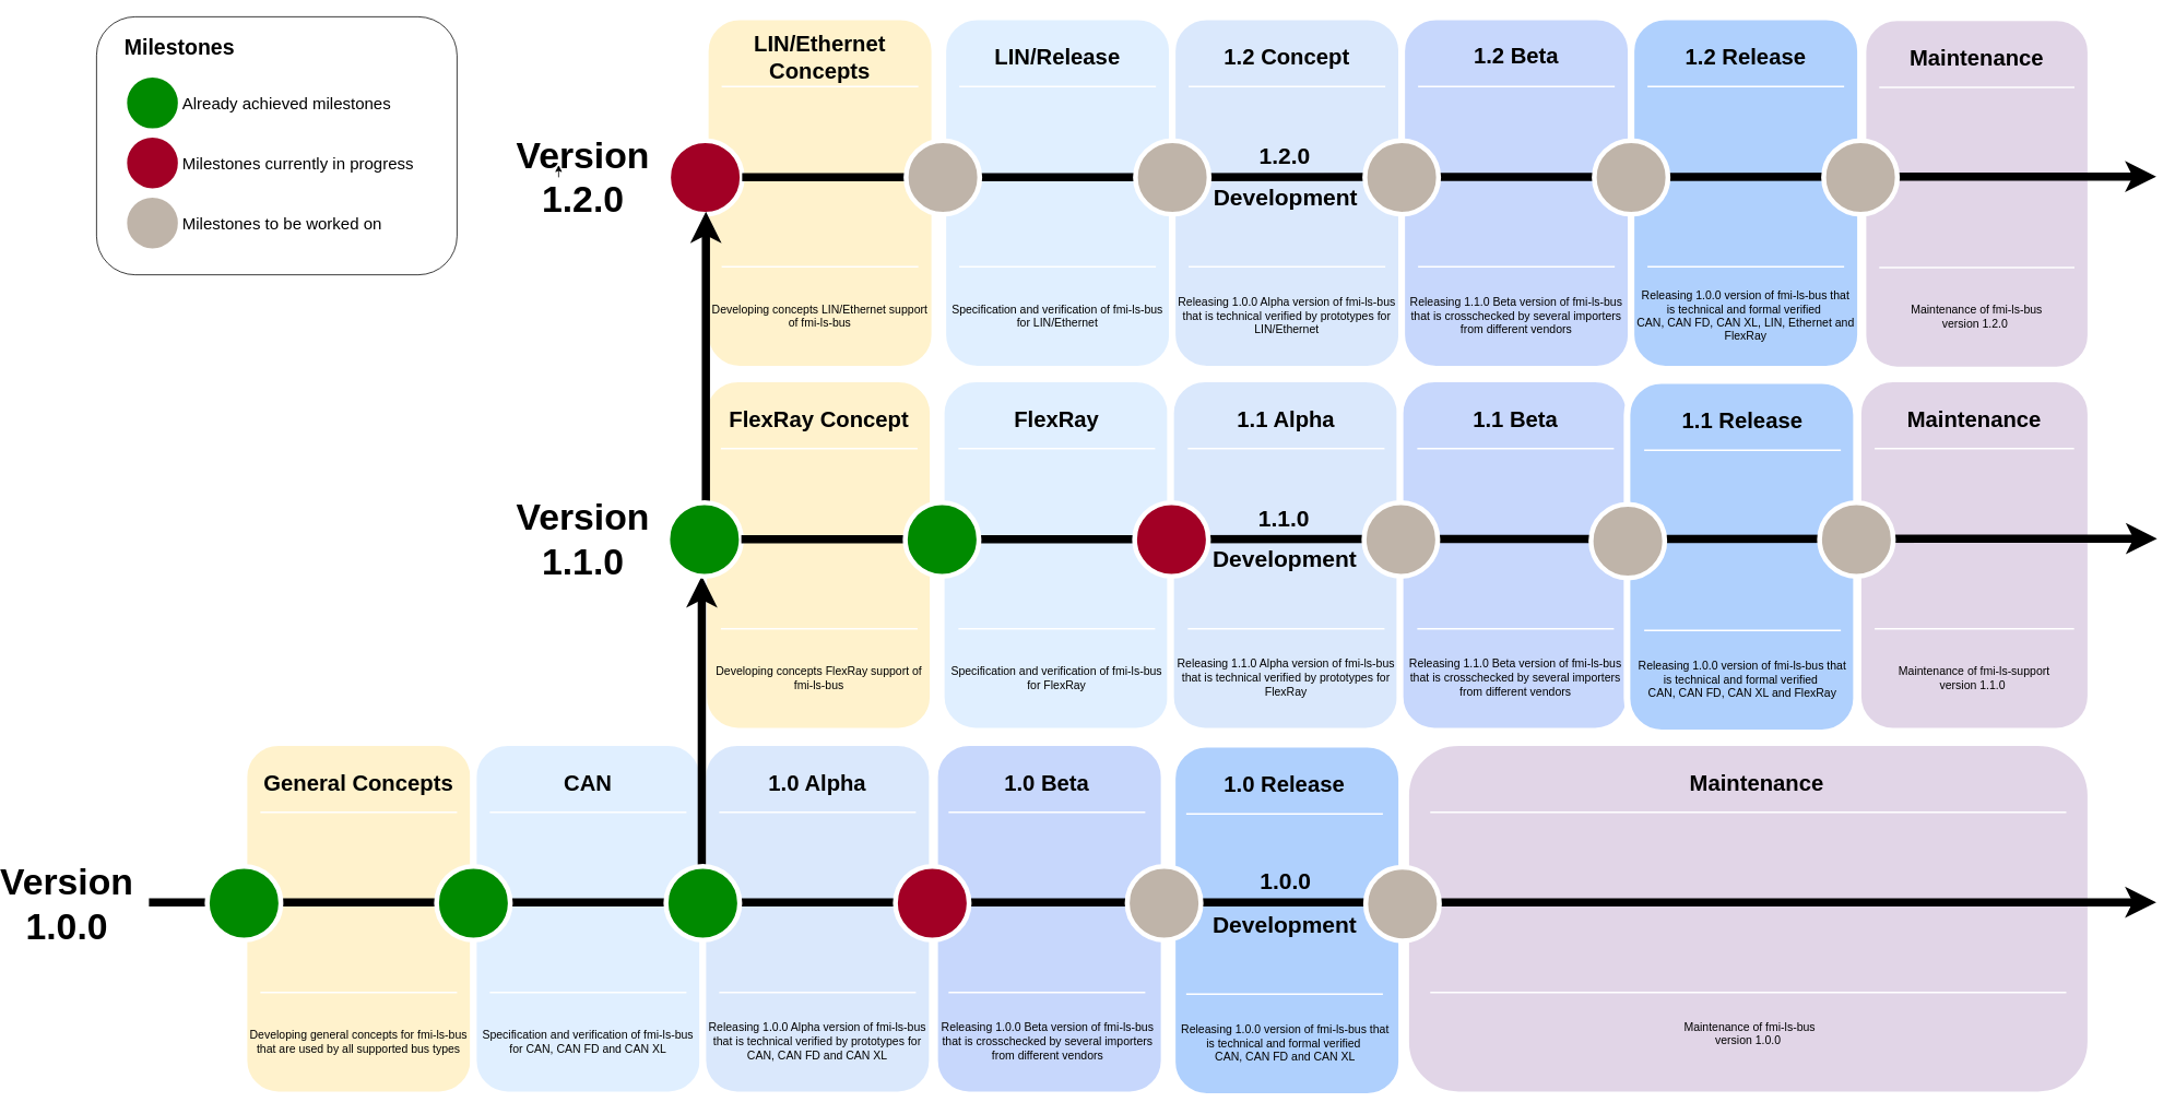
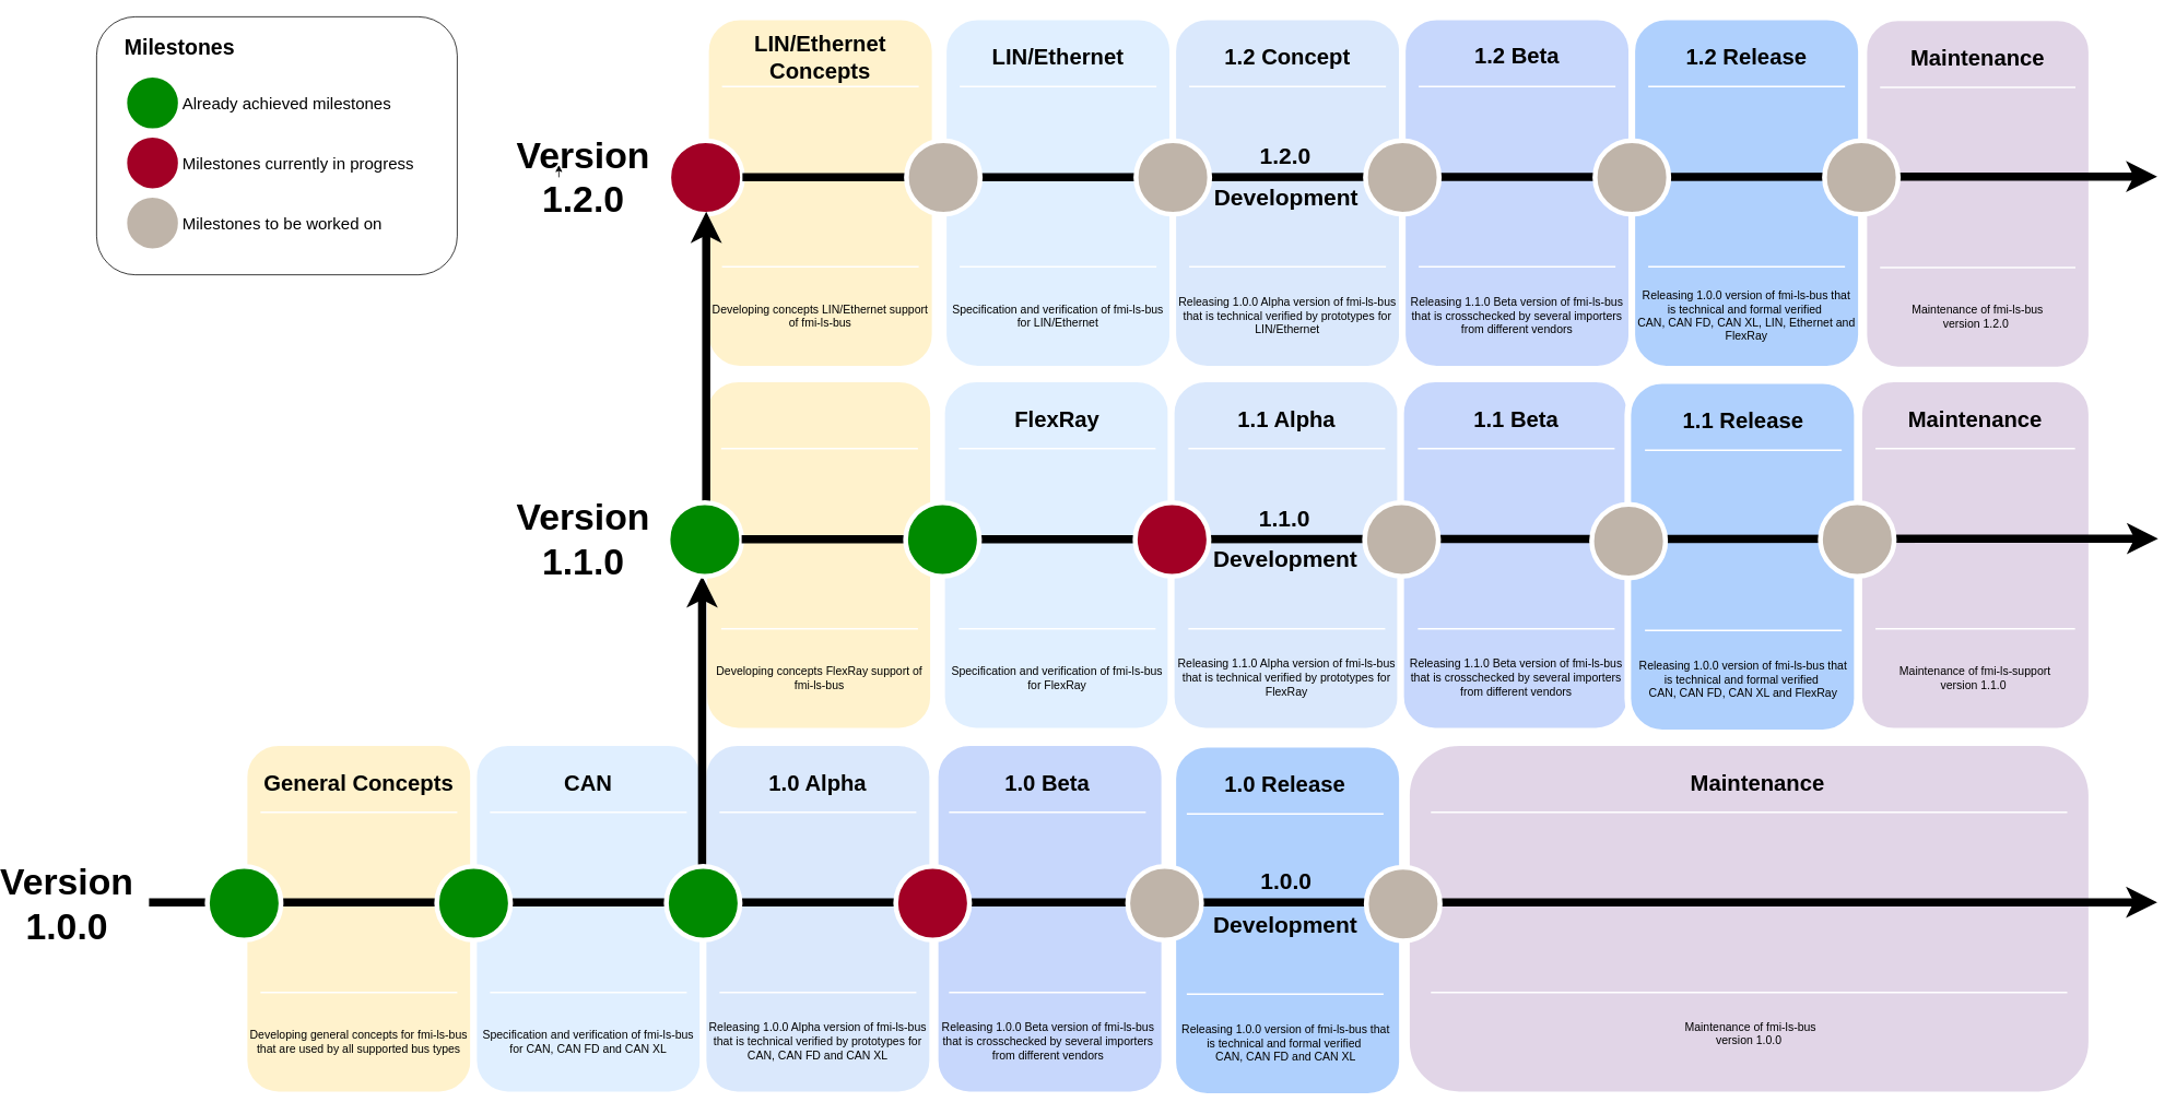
- <mxCell id="49" value="LIN/Release" style="text;html=1;strokeColor=none;fillColor=none;align=center;verticalAlign=middle;whiteSpace=wrap;rounded=0;shadow=0;fontSize=27;fontColor=#000000;fontStyle=1" parent="1" vertex="1"><mxGeometry x="1119" y="40" width="280" height="60" as="geometry" /></mxCell>
+ <mxCell id="49" value="LIN/Ethernet" style="text;html=1;strokeColor=none;fillColor=none;align=center;verticalAlign=middle;whiteSpace=wrap;rounded=0;shadow=0;fontSize=27;fontColor=#000000;fontStyle=1" parent="1" vertex="1"><mxGeometry x="1119" y="40" width="280" height="60" as="geometry" /></mxCell>
- <mxCell id="43" value="FlexRay Concept" style="text;html=1;strokeColor=none;fillColor=none;align=center;verticalAlign=middle;whiteSpace=wrap;rounded=0;shadow=0;fontSize=27;fontColor=#000000;fontStyle=1" parent="1" vertex="1"><mxGeometry x="828" y="482" width="280" height="60" as="geometry" /></mxCell>
